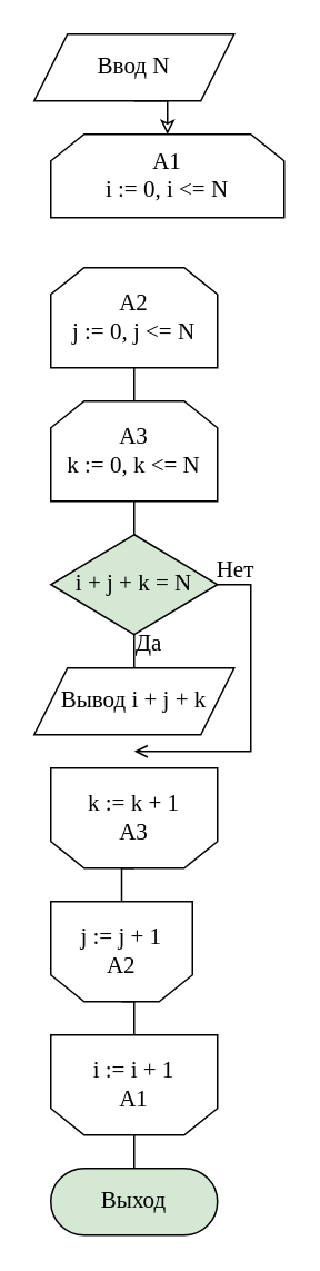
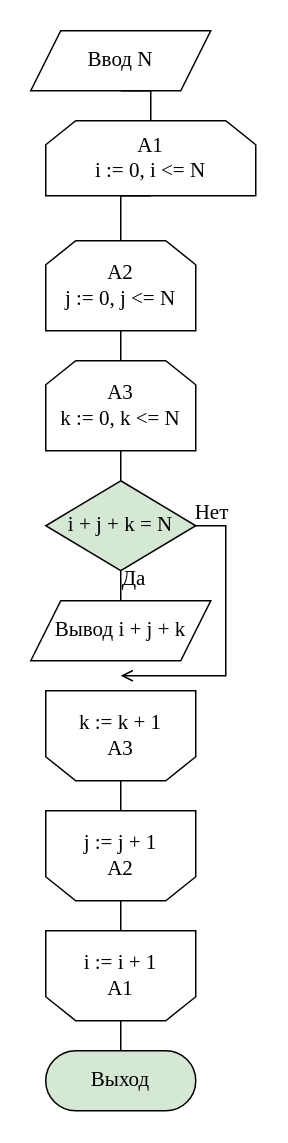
- <mxCell id="2" style="edgeStyle=orthogonalEdgeStyle;rounded=0;orthogonalLoop=1;jettySize=auto;html=1;exitX=0.5;exitY=1;exitDx=0;exitDy=0;entryX=0.5;entryY=0;entryDx=0;entryDy=0;fontFamily=Times New Roman;fontSize=14;endArrow=classic;endFill=0;" edge="1" parent="1" source="3" target="5"><mxGeometry relative="1" as="geometry" /></mxCell>
+ <mxCell id="2" style="edgeStyle=orthogonalEdgeStyle;rounded=0;orthogonalLoop=1;jettySize=auto;html=1;exitX=0.5;exitY=1;exitDx=0;exitDy=0;entryX=0.5;entryY=0;entryDx=0;entryDy=0;fontFamily=Times New Roman;fontSize=14;endArrow=none;endFill=0;" edge="1" parent="1" source="3" target="5"><mxGeometry relative="1" as="geometry" /></mxCell>
+ <mxCell id="4" style="edgeStyle=orthogonalEdgeStyle;rounded=0;orthogonalLoop=1;jettySize=auto;html=1;exitX=0.5;exitY=1;exitDx=0;exitDy=0;entryX=0.5;entryY=0;entryDx=0;entryDy=0;fontFamily=Times New Roman;fontSize=14;endArrow=none;endFill=0;" edge="1" parent="1" source="5" target="7"><mxGeometry relative="1" as="geometry" /></mxCell>
- <mxCell id="17" value="j := j + 1&lt;br&gt;A2" style="shape=loopLimit;whiteSpace=wrap;html=1;fontFamily=Times New Roman;fontSize=14;flipV=1;" vertex="1" parent="1"><mxGeometry x="30" y="540" width="85" height="60" as="geometry" /></mxCell>
+ <mxCell id="17" value="j := j + 1&lt;br&gt;A2" style="shape=loopLimit;whiteSpace=wrap;html=1;fontFamily=Times New Roman;fontSize=14;flipV=1;" vertex="1" parent="1"><mxGeometry x="30" y="540" width="100" height="60" as="geometry" /></mxCell>
